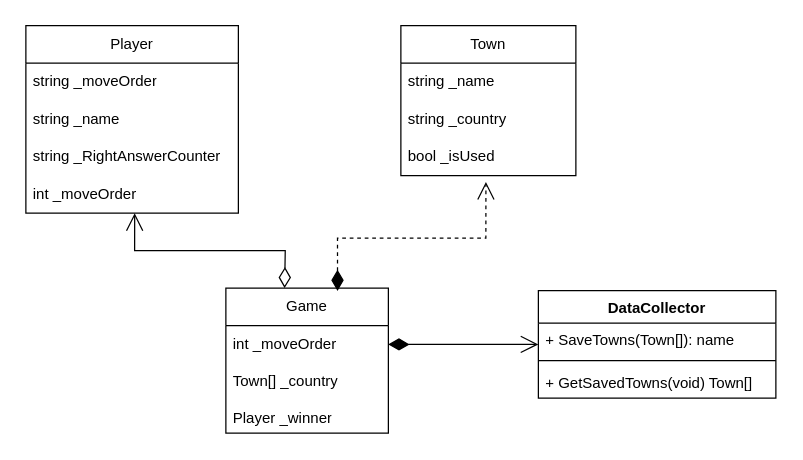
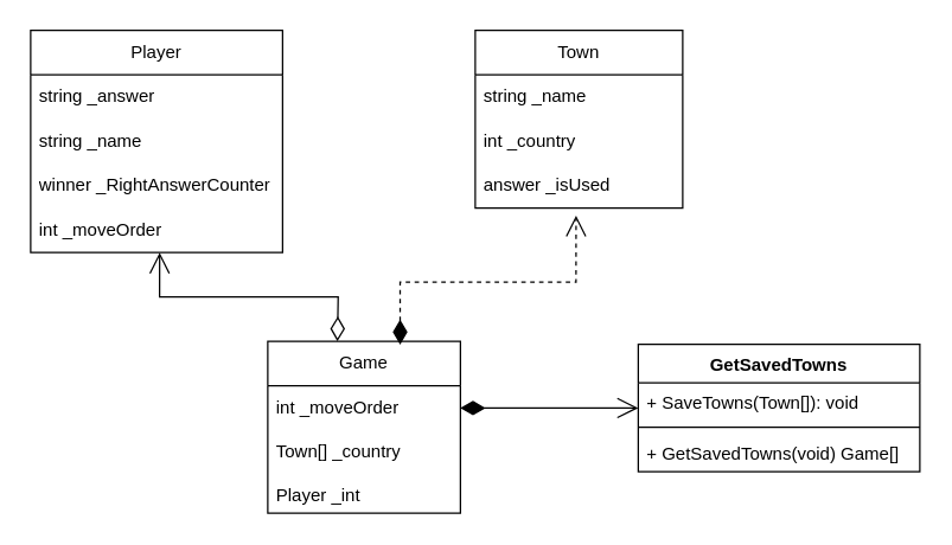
- <mxCell id="3" value="string _moveOrder" style="text;strokeColor=none;fillColor=none;align=left;verticalAlign=middle;spacingLeft=4;spacingRight=4;overflow=hidden;points=[[0,0.5],[1,0.5]];portConstraint=eastwest;rotatable=0;whiteSpace=wrap;html=1;" vertex="1" parent="2"><mxGeometry y="30" width="170" height="30" as="geometry" /></mxCell>
+ <mxCell id="3" value="string _answer" style="text;strokeColor=none;fillColor=none;align=left;verticalAlign=middle;spacingLeft=4;spacingRight=4;overflow=hidden;points=[[0,0.5],[1,0.5]];portConstraint=eastwest;rotatable=0;whiteSpace=wrap;html=1;" vertex="1" parent="2"><mxGeometry y="30" width="170" height="30" as="geometry" /></mxCell>
- <mxCell id="9" value="string _country" style="text;strokeColor=none;fillColor=none;align=left;verticalAlign=middle;spacingLeft=4;spacingRight=4;overflow=hidden;points=[[0,0.5],[1,0.5]];portConstraint=eastwest;rotatable=0;whiteSpace=wrap;html=1;" vertex="1" parent="7"><mxGeometry y="60" width="140" height="30" as="geometry" /></mxCell>
+ <mxCell id="9" value="int _country" style="text;strokeColor=none;fillColor=none;align=left;verticalAlign=middle;spacingLeft=4;spacingRight=4;overflow=hidden;points=[[0,0.5],[1,0.5]];portConstraint=eastwest;rotatable=0;whiteSpace=wrap;html=1;" vertex="1" parent="7"><mxGeometry y="60" width="140" height="30" as="geometry" /></mxCell>
- <mxCell id="5" value="string _RightAnswerCounter" style="text;strokeColor=none;fillColor=none;align=left;verticalAlign=middle;spacingLeft=4;spacingRight=4;overflow=hidden;points=[[0,0.5],[1,0.5]];portConstraint=eastwest;rotatable=0;whiteSpace=wrap;html=1;" vertex="1" parent="2"><mxGeometry y="90" width="170" height="30" as="geometry" /></mxCell>
+ <mxCell id="5" value="winner _RightAnswerCounter" style="text;strokeColor=none;fillColor=none;align=left;verticalAlign=middle;spacingLeft=4;spacingRight=4;overflow=hidden;points=[[0,0.5],[1,0.5]];portConstraint=eastwest;rotatable=0;whiteSpace=wrap;html=1;" vertex="1" parent="2"><mxGeometry y="90" width="170" height="30" as="geometry" /></mxCell>
- <mxCell id="10" value="bool _isUsed" style="text;strokeColor=none;fillColor=none;align=left;verticalAlign=middle;spacingLeft=4;spacingRight=4;overflow=hidden;points=[[0,0.5],[1,0.5]];portConstraint=eastwest;rotatable=0;whiteSpace=wrap;html=1;" vertex="1" parent="7"><mxGeometry y="90" width="140" height="30" as="geometry" /></mxCell>
+ <mxCell id="10" value="answer _isUsed" style="text;strokeColor=none;fillColor=none;align=left;verticalAlign=middle;spacingLeft=4;spacingRight=4;overflow=hidden;points=[[0,0.5],[1,0.5]];portConstraint=eastwest;rotatable=0;whiteSpace=wrap;html=1;" vertex="1" parent="7"><mxGeometry y="90" width="140" height="30" as="geometry" /></mxCell>
- <mxCell id="17" value="DataCollector" style="swimlane;fontStyle=1;align=center;verticalAlign=top;childLayout=stackLayout;horizontal=1;startSize=26;horizontalStack=0;resizeParent=1;resizeParentMax=0;resizeLast=0;collapsible=1;marginBottom=0;whiteSpace=wrap;html=1;" vertex="1" parent="1"><mxGeometry x="430" y="232" width="190" height="86" as="geometry" /></mxCell>
+ <mxCell id="17" value="GetSavedTowns" style="swimlane;fontStyle=1;align=center;verticalAlign=top;childLayout=stackLayout;horizontal=1;startSize=26;horizontalStack=0;resizeParent=1;resizeParentMax=0;resizeLast=0;collapsible=1;marginBottom=0;whiteSpace=wrap;html=1;" vertex="1" parent="1"><mxGeometry x="430" y="232" width="190" height="86" as="geometry" /></mxCell>
- <mxCell id="18" value="+ SaveTowns(Town[]): name" style="text;strokeColor=none;fillColor=none;align=left;verticalAlign=top;spacingLeft=4;spacingRight=4;overflow=hidden;rotatable=0;points=[[0,0.5],[1,0.5]];portConstraint=eastwest;whiteSpace=wrap;html=1;" vertex="1" parent="17"><mxGeometry y="26" width="190" height="26" as="geometry" /></mxCell>
+ <mxCell id="18" value="+ SaveTowns(Town[]): void" style="text;strokeColor=none;fillColor=none;align=left;verticalAlign=top;spacingLeft=4;spacingRight=4;overflow=hidden;rotatable=0;points=[[0,0.5],[1,0.5]];portConstraint=eastwest;whiteSpace=wrap;html=1;" vertex="1" parent="17"><mxGeometry y="26" width="190" height="26" as="geometry" /></mxCell>
- <mxCell id="20" value="+ GetSavedTowns(void) Town[]" style="text;strokeColor=none;fillColor=none;align=left;verticalAlign=top;spacingLeft=4;spacingRight=4;overflow=hidden;rotatable=0;points=[[0,0.5],[1,0.5]];portConstraint=eastwest;whiteSpace=wrap;html=1;" vertex="1" parent="17"><mxGeometry y="60" width="190" height="26" as="geometry" /></mxCell>
+ <mxCell id="20" value="+ GetSavedTowns(void) Game[]" style="text;strokeColor=none;fillColor=none;align=left;verticalAlign=top;spacingLeft=4;spacingRight=4;overflow=hidden;rotatable=0;points=[[0,0.5],[1,0.5]];portConstraint=eastwest;whiteSpace=wrap;html=1;" vertex="1" parent="17"><mxGeometry y="60" width="190" height="26" as="geometry" /></mxCell>
- <mxCell id="14" value="Player _winner" style="text;strokeColor=none;fillColor=none;align=left;verticalAlign=top;spacingLeft=4;spacingRight=4;overflow=hidden;rotatable=0;points=[[0,0.5],[1,0.5]];portConstraint=eastwest;whiteSpace=wrap;html=1;" vertex="1" parent="11"><mxGeometry y="90" width="130" height="26" as="geometry" /></mxCell>
+ <mxCell id="14" value="Player _int" style="text;strokeColor=none;fillColor=none;align=left;verticalAlign=top;spacingLeft=4;spacingRight=4;overflow=hidden;rotatable=0;points=[[0,0.5],[1,0.5]];portConstraint=eastwest;whiteSpace=wrap;html=1;" vertex="1" parent="11"><mxGeometry y="90" width="130" height="26" as="geometry" /></mxCell>
